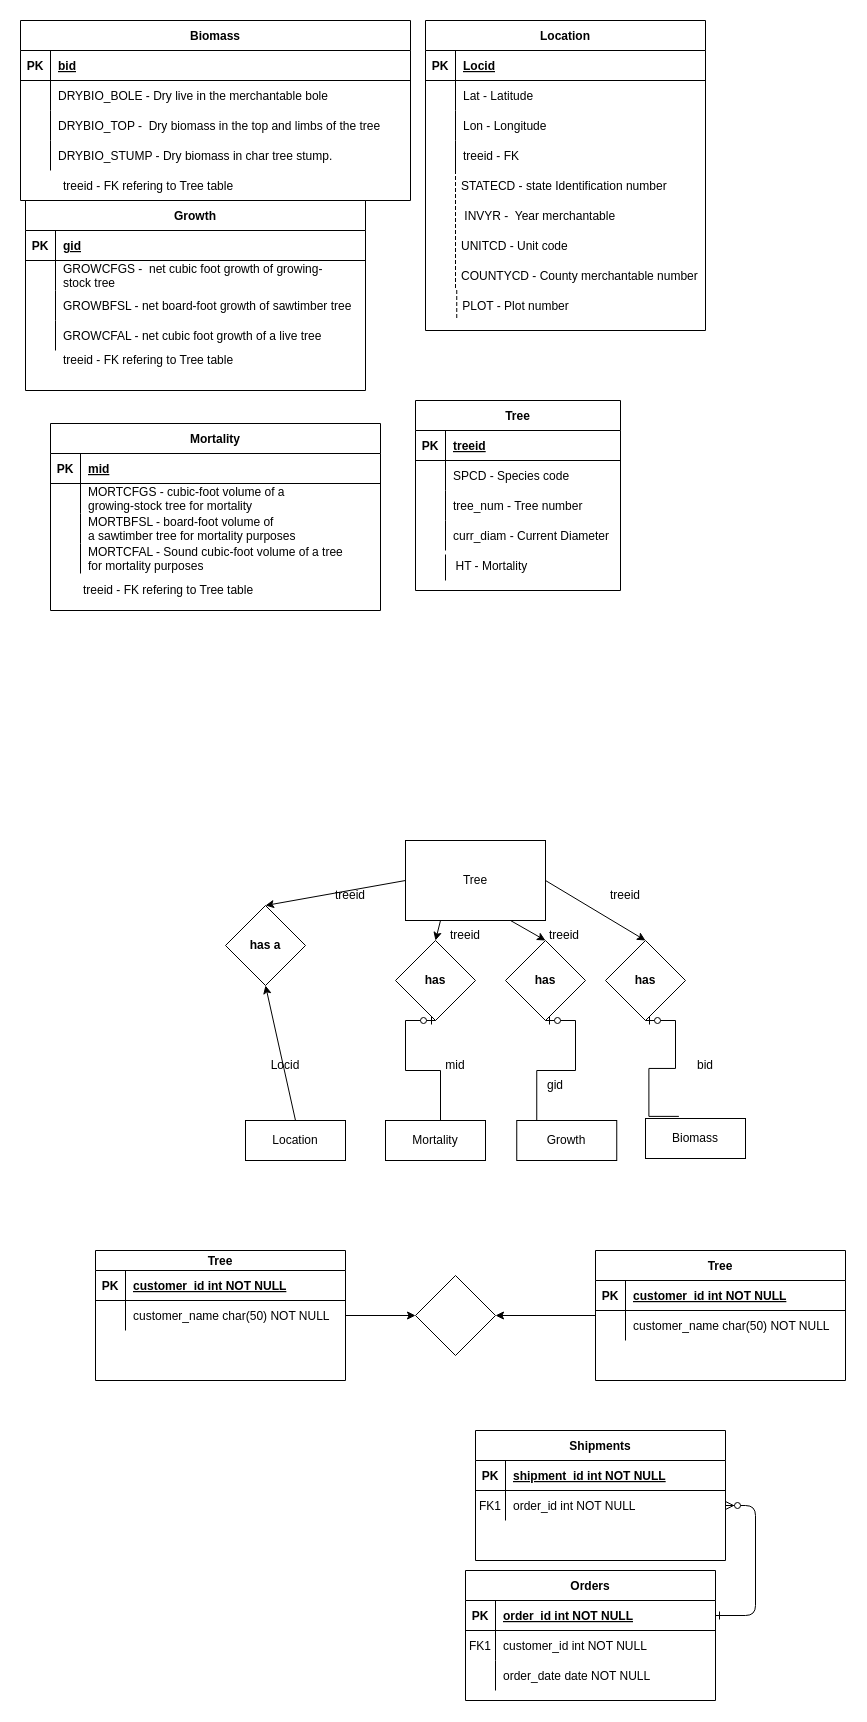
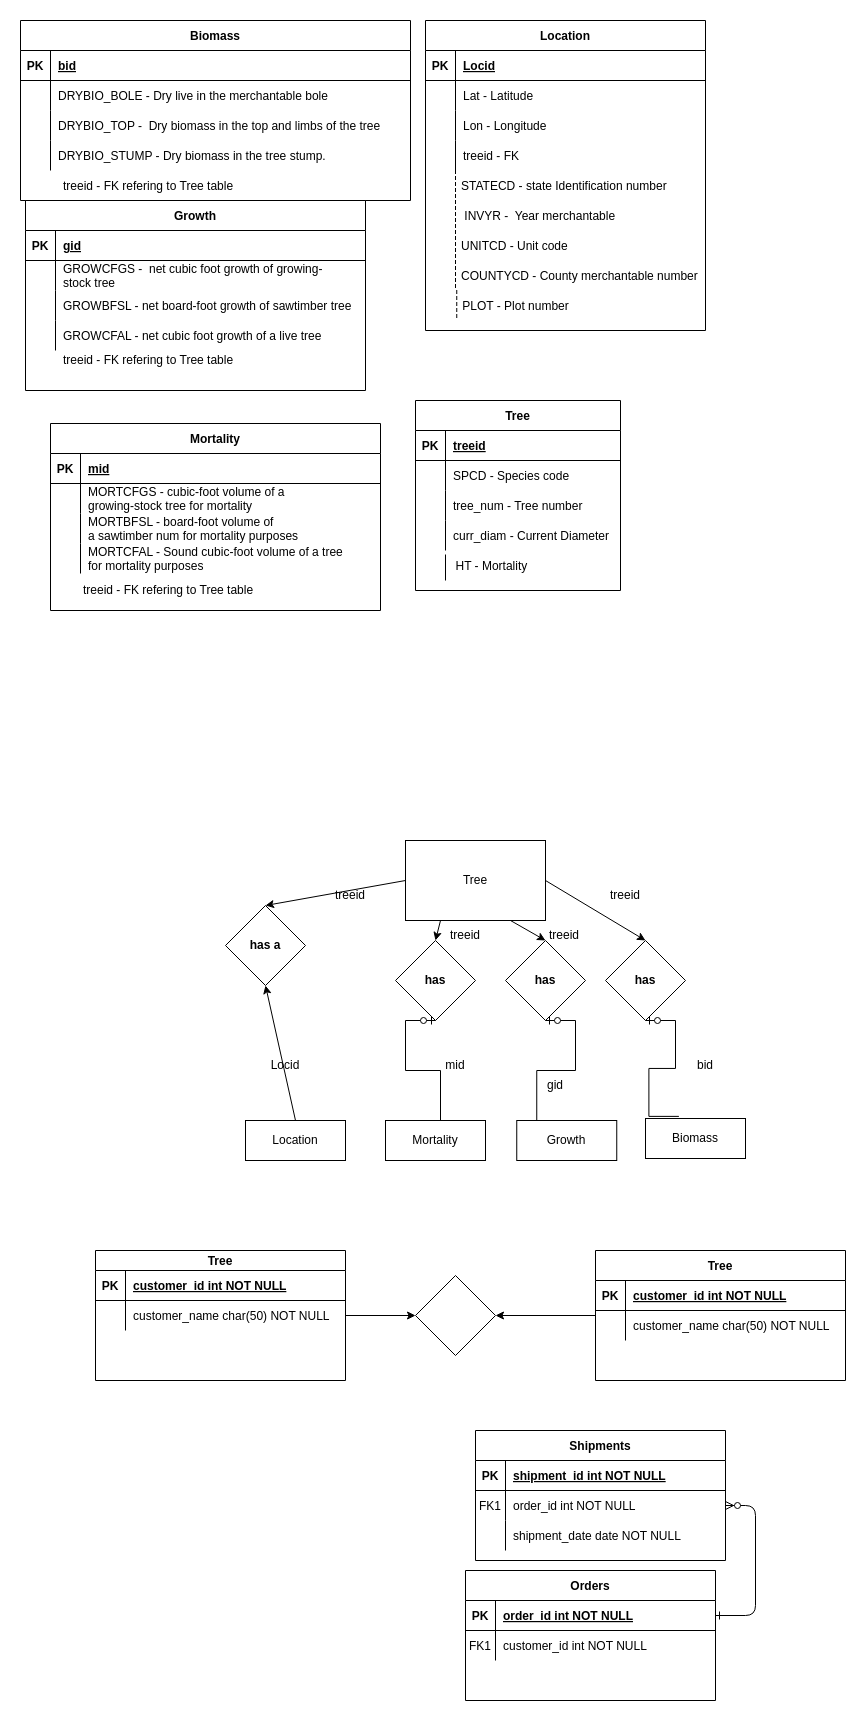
- <mxCell id="51" value="DRYBIO_STUMP - Dry biomass in char tree stump." style="shape=partialRectangle;connectable=0;fillColor=none;top=0;left=0;bottom=0;right=0;align=left;spacingLeft=6;overflow=hidden;" vertex="1" parent="49"><mxGeometry x="30" width="360" height="30" as="geometry"><mxRectangle width="360" height="30" as="alternateBounds" /></mxGeometry></mxCell>
+ <mxCell id="51" value="DRYBIO_STUMP - Dry biomass in the tree stump." style="shape=partialRectangle;connectable=0;fillColor=none;top=0;left=0;bottom=0;right=0;align=left;spacingLeft=6;overflow=hidden;" vertex="1" parent="49"><mxGeometry x="30" width="360" height="30" as="geometry"><mxRectangle width="360" height="30" as="alternateBounds" /></mxGeometry></mxCell>
- <mxCell id="62" value="MORTBFSL - board-foot volume of&#10;a sawtimber tree for mortality purposes" style="shape=partialRectangle;connectable=0;fillColor=none;top=0;left=0;bottom=0;right=0;align=left;spacingLeft=6;overflow=hidden;" vertex="1" parent="60"><mxGeometry x="30" width="300" height="30" as="geometry"><mxRectangle width="300" height="30" as="alternateBounds" /></mxGeometry></mxCell>
+ <mxCell id="62" value="MORTBFSL - board-foot volume of&#10;a sawtimber num for mortality purposes" style="shape=partialRectangle;connectable=0;fillColor=none;top=0;left=0;bottom=0;right=0;align=left;spacingLeft=6;overflow=hidden;" vertex="1" parent="60"><mxGeometry x="30" width="300" height="30" as="geometry"><mxRectangle width="300" height="30" as="alternateBounds" /></mxGeometry></mxCell>
+ <mxCell id="22" value="shipment_date date NOT NULL" style="shape=partialRectangle;overflow=hidden;connectable=0;fillColor=none;top=0;left=0;bottom=0;right=0;align=left;spacingLeft=6;" parent="20" vertex="1"><mxGeometry x="30" width="220" height="30" as="geometry"><mxRectangle width="220" height="30" as="alternateBounds" /></mxGeometry></mxCell>
- <mxCell id="12" value="order_date date NOT NULL" style="shape=partialRectangle;overflow=hidden;connectable=0;fillColor=none;top=0;left=0;bottom=0;right=0;align=left;spacingLeft=6;" parent="10" vertex="1"><mxGeometry x="30" width="220" height="30" as="geometry"><mxRectangle width="220" height="30" as="alternateBounds" /></mxGeometry></mxCell>
